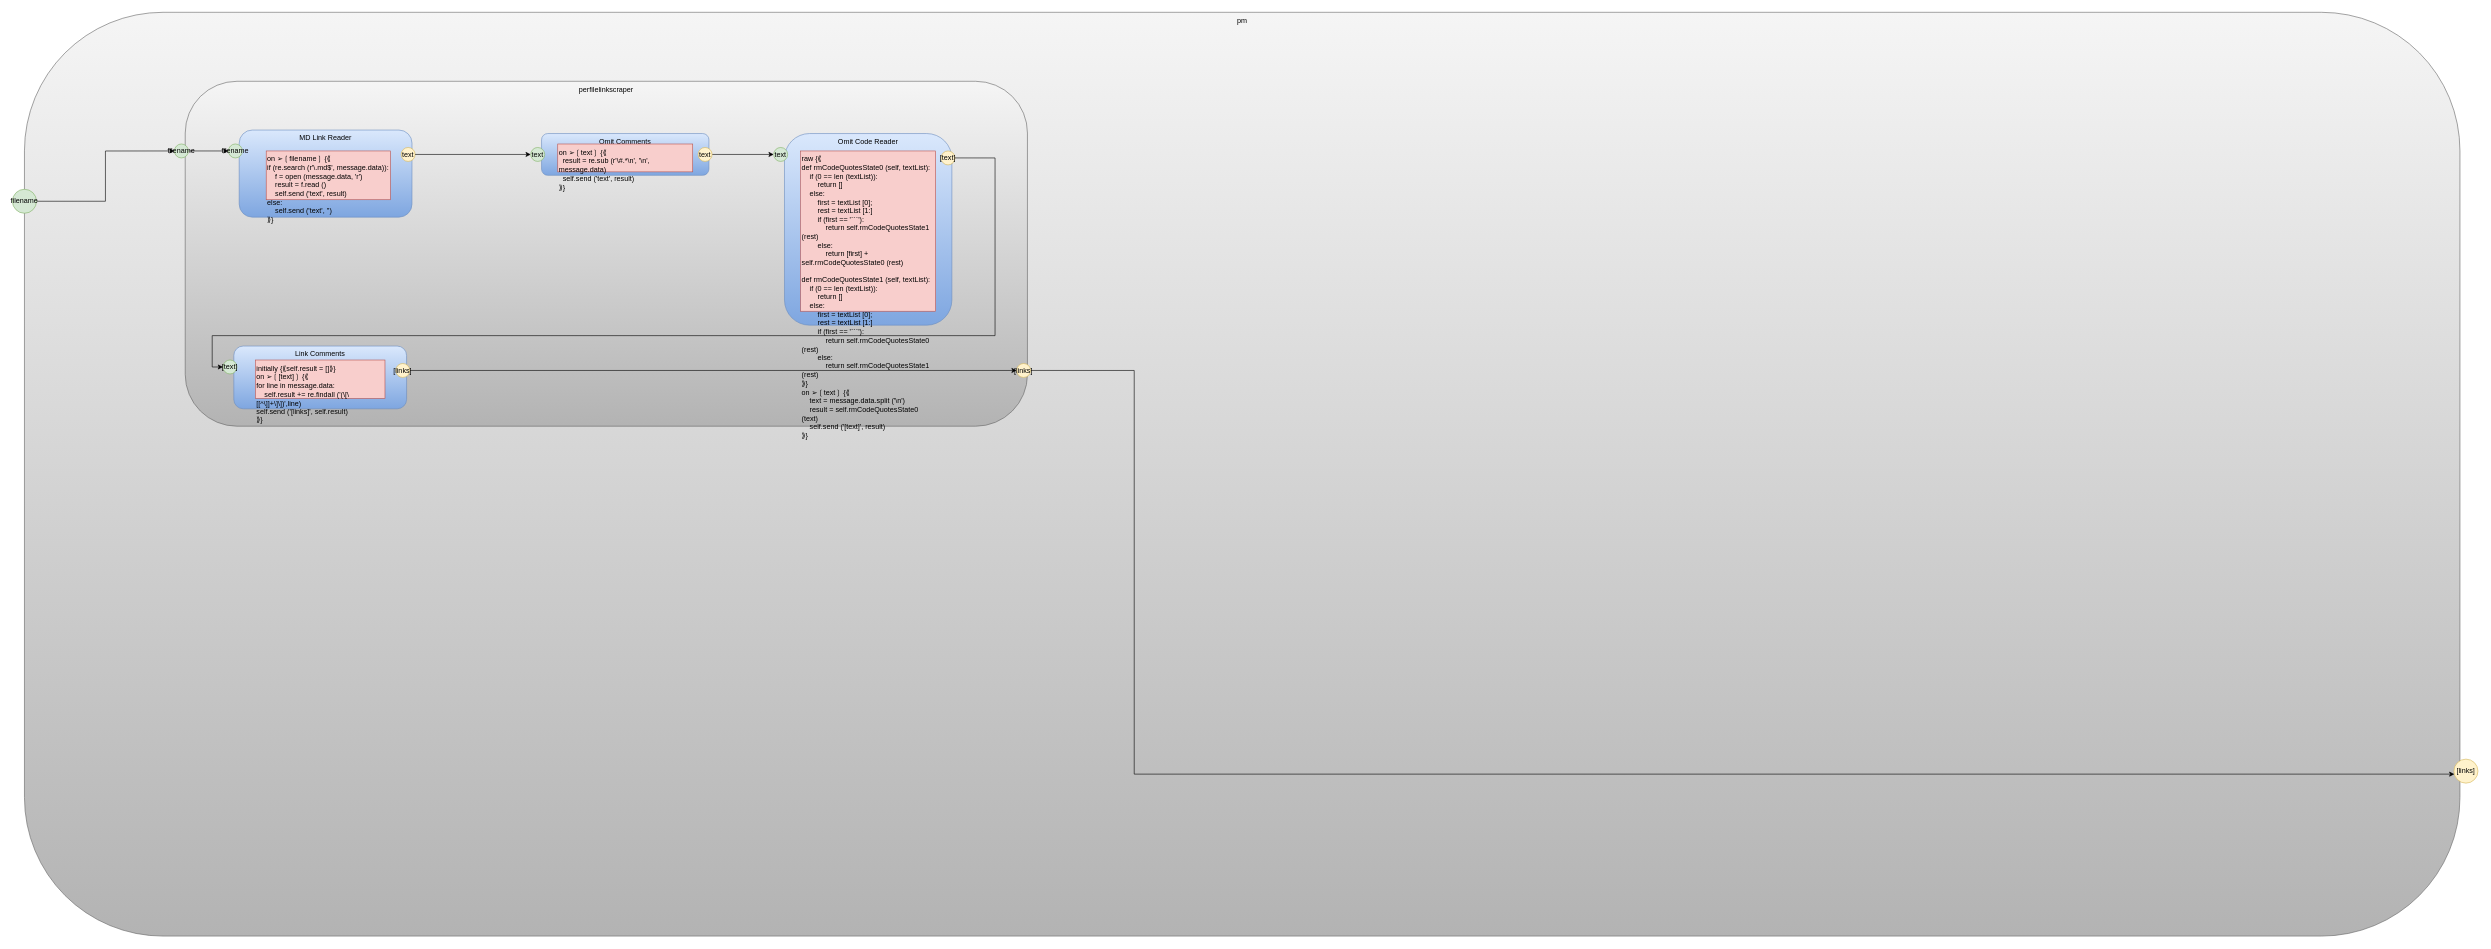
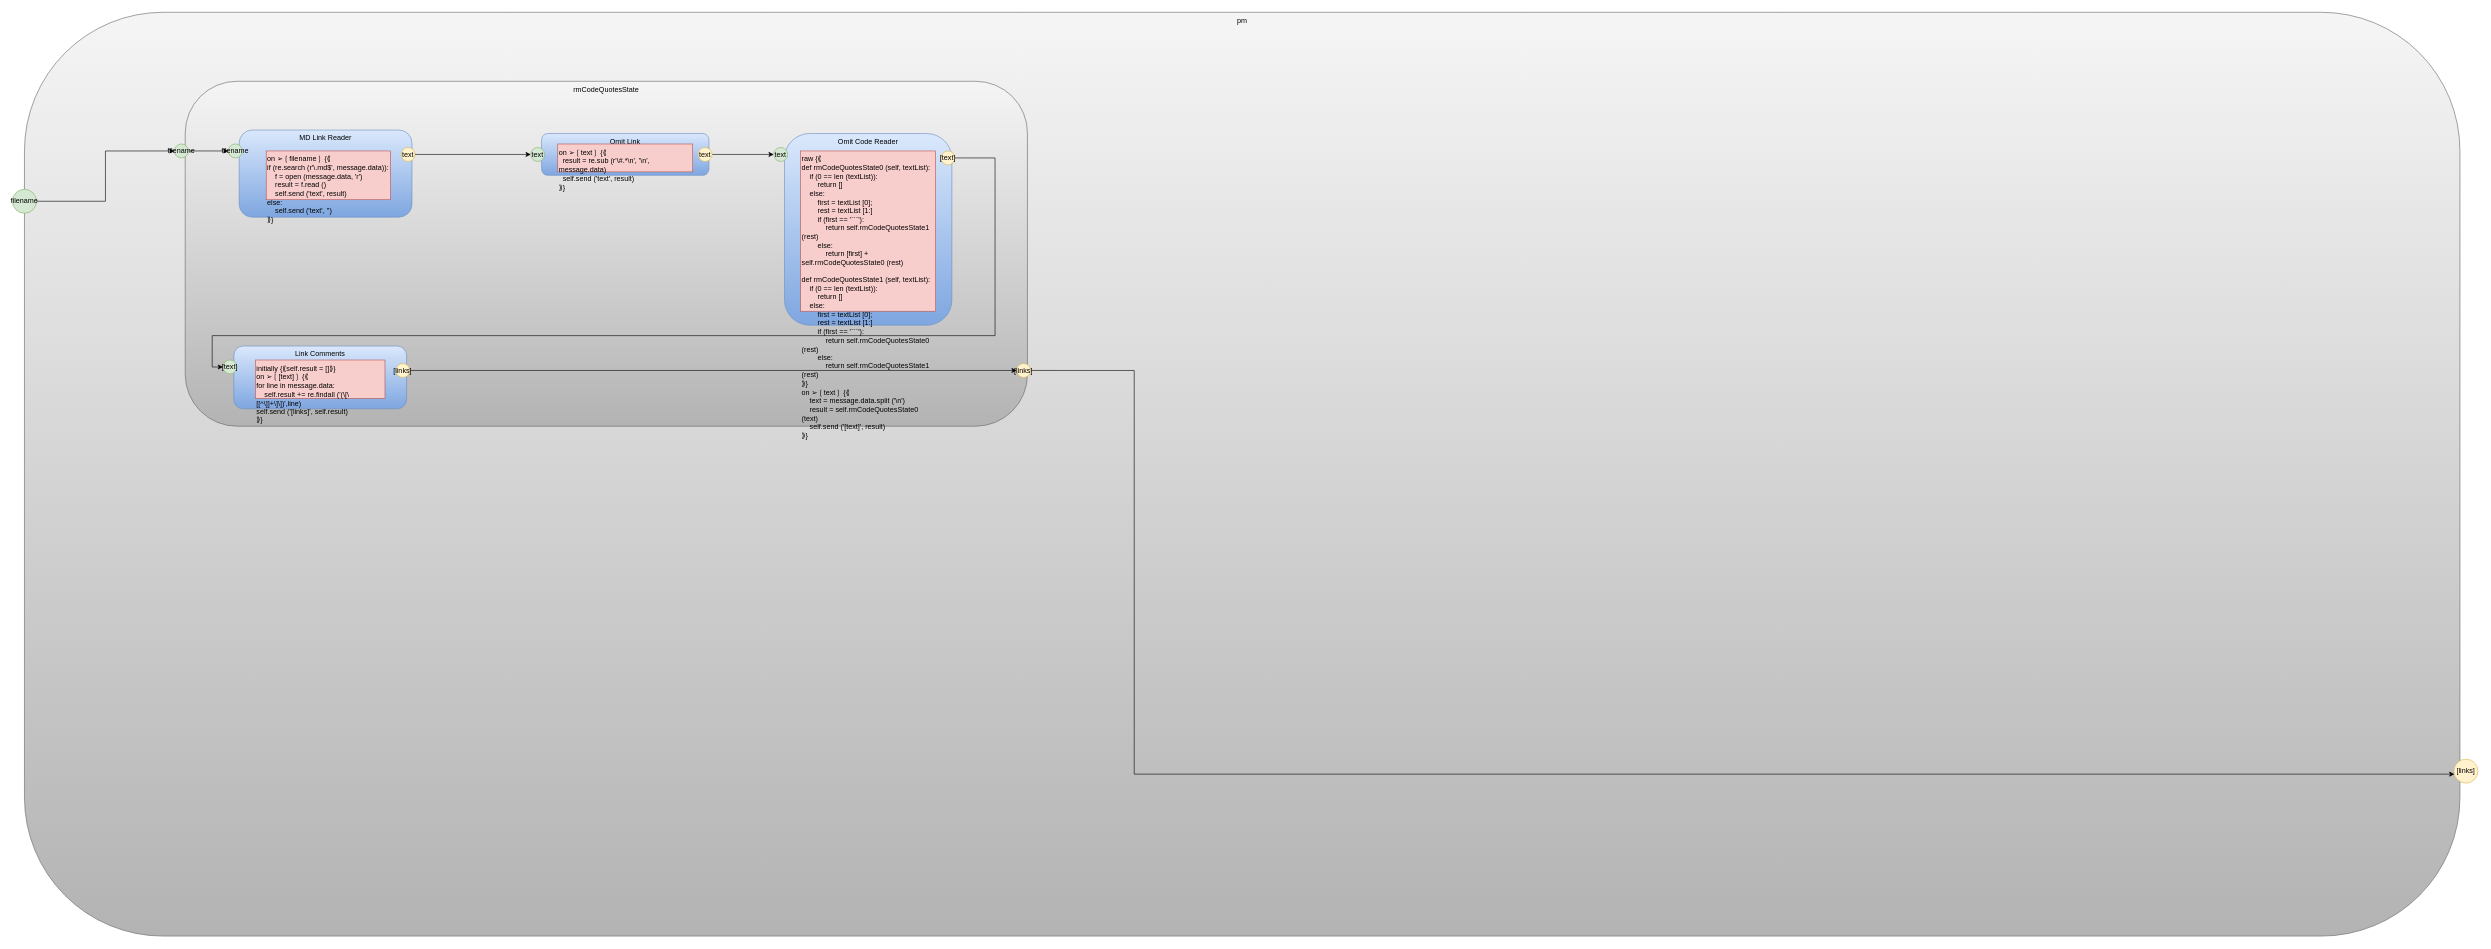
- <mxCell id="8" value="perfilelinkscraper" style="rounded=1;whiteSpace=wrap;html=1;horizontal=1;verticalAlign=top;fillColor=#f5f5f5;strokeColor=#666666;gradientColor=#b3b3b3;" parent="7" vertex="1"><mxGeometry x="18" width="1404" height="575" as="geometry" /></mxCell>
+ <mxCell id="8" value="rmCodeQuotesState" style="rounded=1;whiteSpace=wrap;html=1;horizontal=1;verticalAlign=top;fillColor=#f5f5f5;strokeColor=#666666;gradientColor=#b3b3b3;" parent="7" vertex="1"><mxGeometry x="18" width="1404" height="575" as="geometry" /></mxCell>
- <mxCell id="15" value="Omit Comments" style="rounded=1;whiteSpace=wrap;html=1;horizontal=1;verticalAlign=top;gradientColor=#7ea6e0;fillColor=#dae8fc;strokeColor=#6c8ebf;" parent="7" vertex="1"><mxGeometry x="612" y="87.121" width="279" height="69.697" as="geometry" /></mxCell>
+ <mxCell id="15" value="Omit Link" style="rounded=1;whiteSpace=wrap;html=1;horizontal=1;verticalAlign=top;gradientColor=#7ea6e0;fillColor=#dae8fc;strokeColor=#6c8ebf;" parent="7" vertex="1"><mxGeometry x="612" y="87.121" width="279" height="69.697" as="geometry" /></mxCell>
